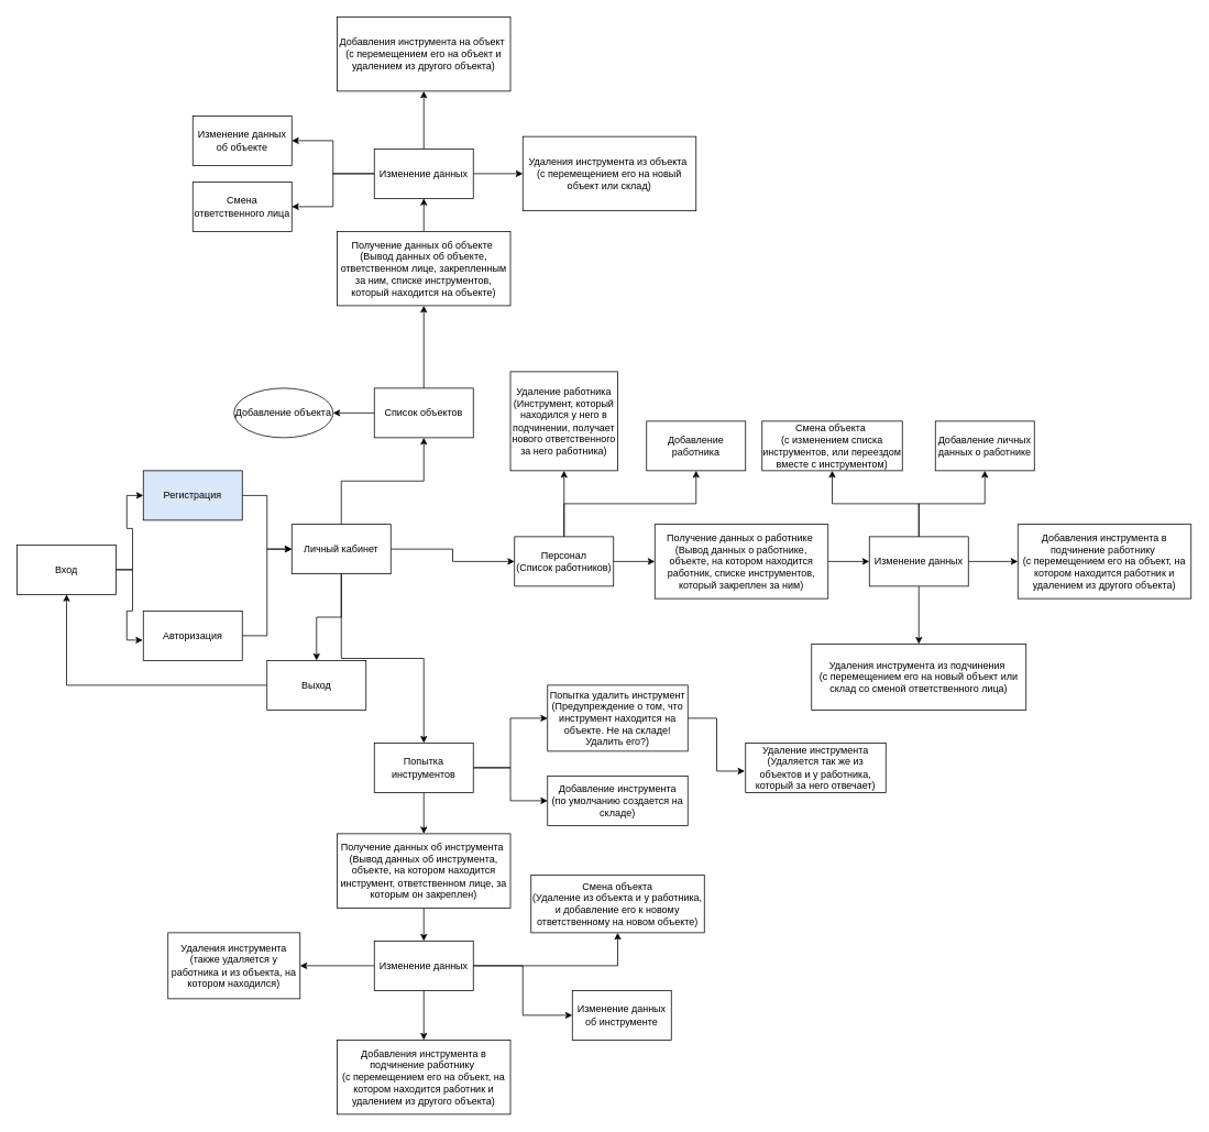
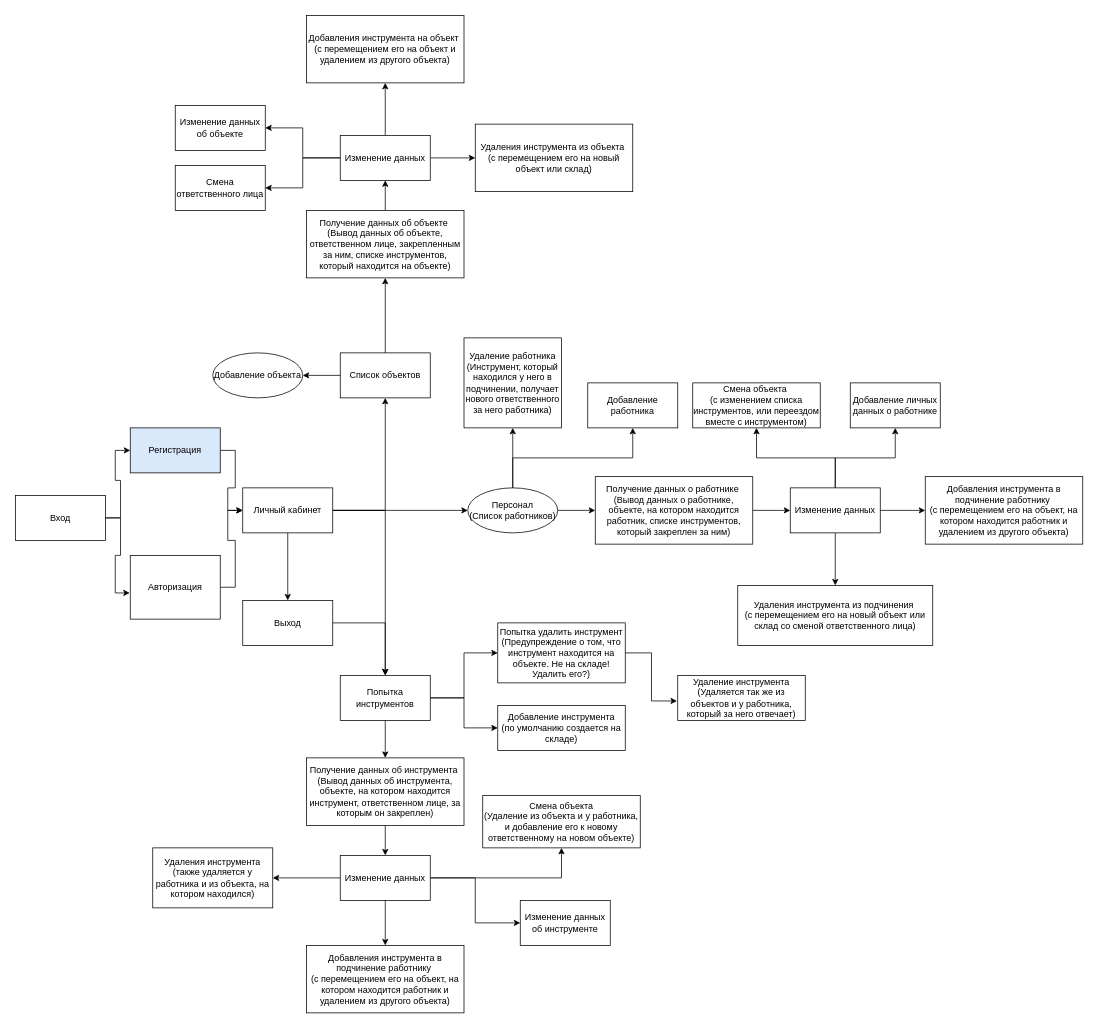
- <mxCell id="12" value="Личный кабинет" style="rounded=0;whiteSpace=wrap;html=1;" parent="1" vertex="1"><mxGeometry x="353" y="635" width="120" height="60" as="geometry" /></mxCell>
+ <mxCell id="12" value="Личный кабинет" style="rounded=0;whiteSpace=wrap;html=1;" parent="1" vertex="1"><mxGeometry x="323" y="650" width="120" height="60" as="geometry" /></mxCell>
- <mxCell id="21" value="Персонал&lt;br&gt;(Список работников)" style="rounded=0;whiteSpace=wrap;html=1;" parent="1" vertex="1"><mxGeometry x="623" y="650" width="120" height="60" as="geometry" /></mxCell>
+ <mxCell id="21" value="Персонал&lt;br&gt;(Список работников)" style="ellipse;whiteSpace=wrap;html=1;" parent="1" vertex="1"><mxGeometry x="623" y="650" width="120" height="60" as="geometry" /></mxCell>
- <mxCell id="7" value="Авторизация" style="rounded=0;whiteSpace=wrap;html=1;" parent="1" vertex="1"><mxGeometry x="173" y="740" width="120" height="60" as="geometry" /></mxCell>
+ <mxCell id="7" value="Авторизация" style="rounded=0;whiteSpace=wrap;html=1;" parent="1" vertex="1"><mxGeometry x="173" y="740" width="120" height="85" as="geometry" /></mxCell>
- <mxCell id="13" style="edgeStyle=orthogonalEdgeStyle;rounded=0;orthogonalLoop=1;jettySize=auto;html=1;entryX=0.5;entryY=1;entryDx=0;entryDy=0;" parent="1" source="14" target="3" edge="1"><mxGeometry relative="1" as="geometry" /></mxCell>
+ <mxCell id="13" style="edgeStyle=orthogonalEdgeStyle;rounded=0;orthogonalLoop=1;jettySize=auto;html=1;" parent="1" source="14" target="25" edge="1"><mxGeometry relative="1" as="geometry" /></mxCell>
